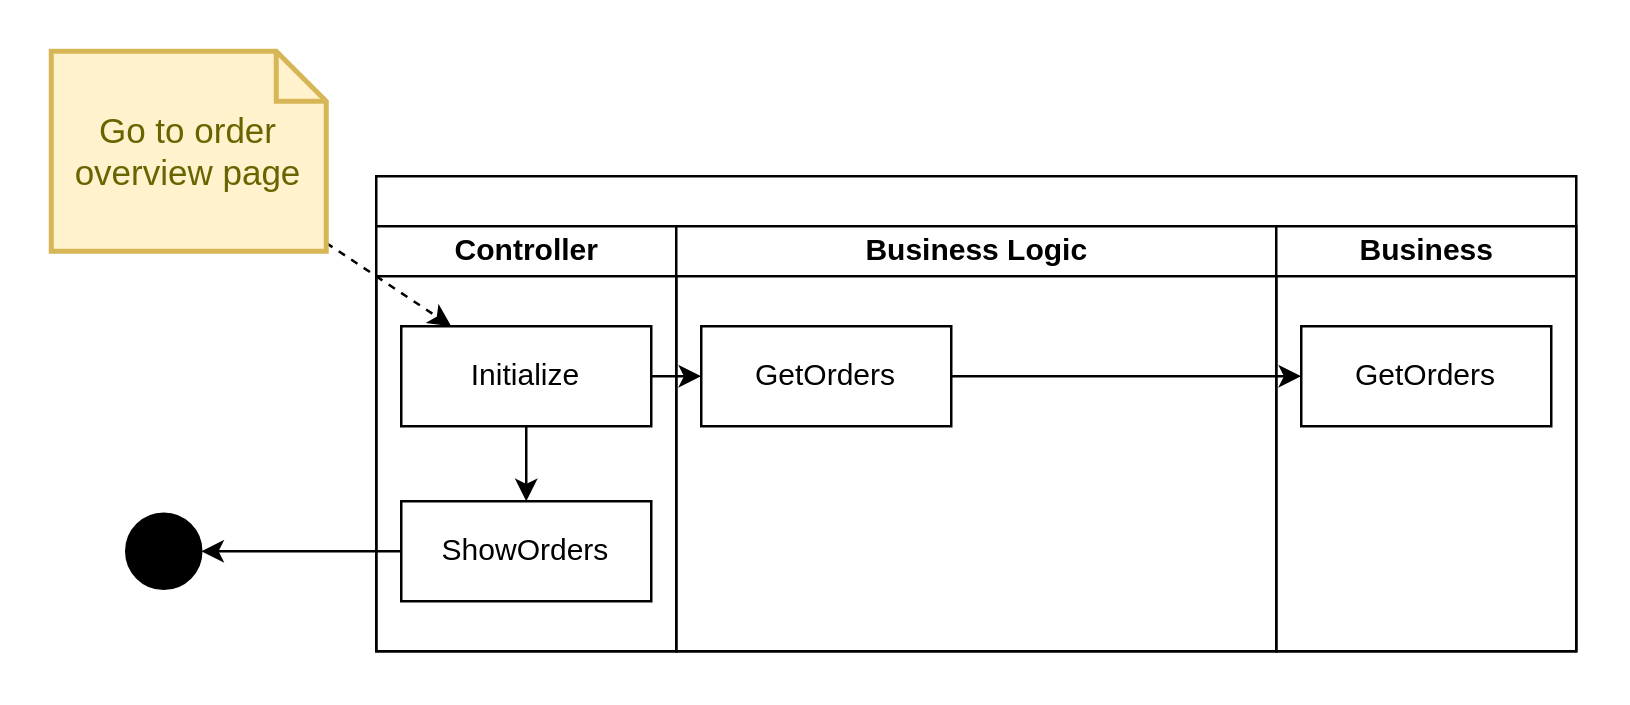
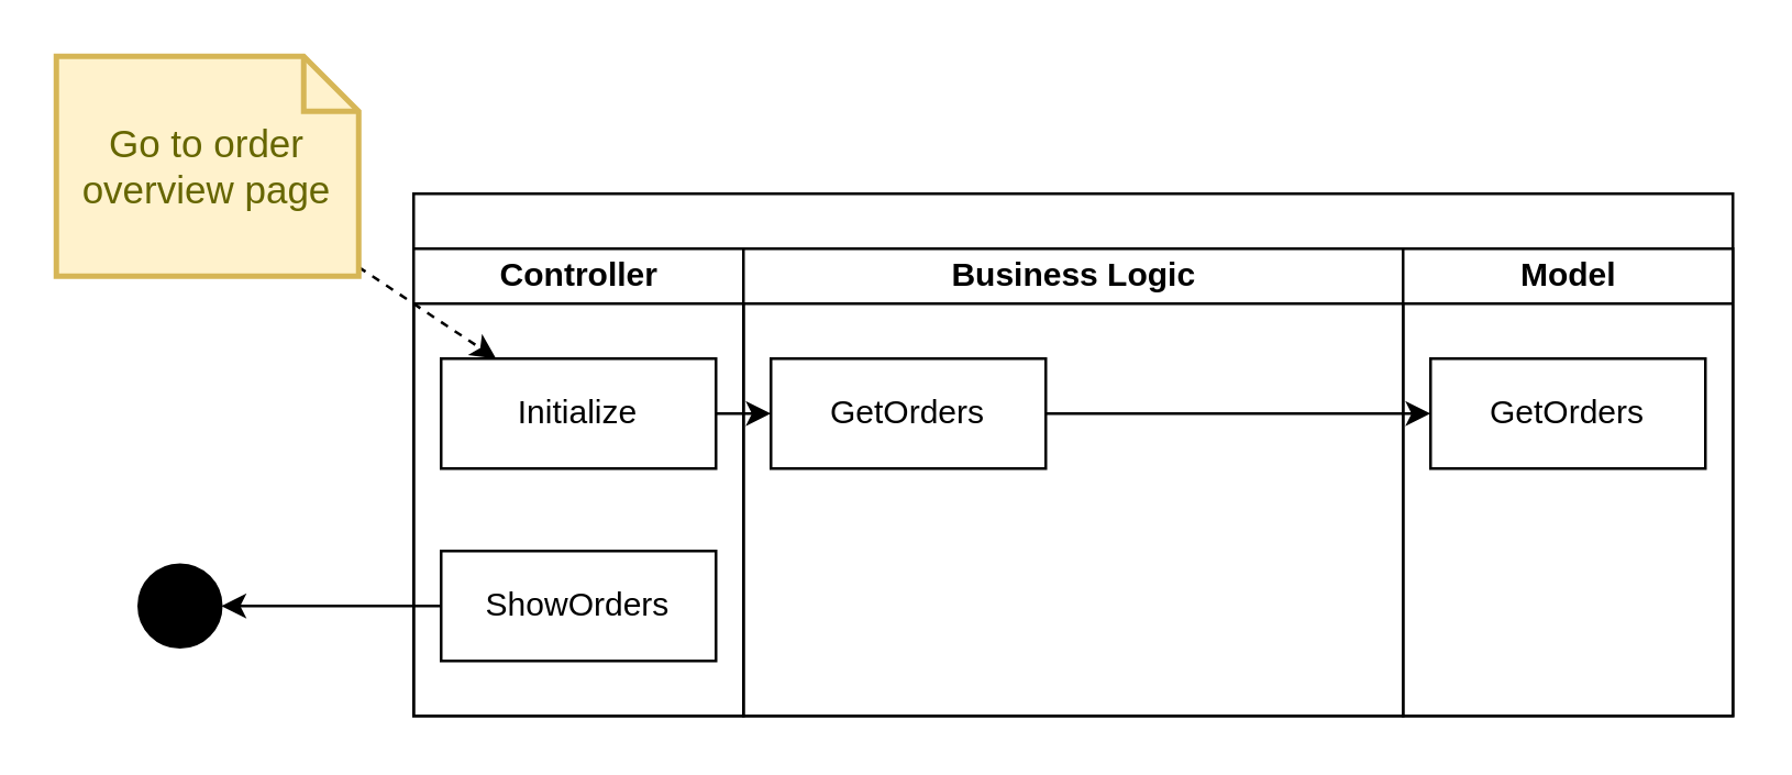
- <mxCell id="11" value="Business" style="swimlane;startSize=20;html=1;" parent="2" vertex="1"><mxGeometry x="360" y="20" width="120" height="170" as="geometry" /></mxCell>
+ <mxCell id="11" value="Model" style="swimlane;startSize=20;html=1;" parent="2" vertex="1"><mxGeometry x="360" y="20" width="120" height="170" as="geometry" /></mxCell>
- <mxCell id="5" value="" style="edgeStyle=orthogonalEdgeStyle;html=1;fontSize=15;" parent="3" source="4" target="6" edge="1"><mxGeometry relative="1" as="geometry"><mxPoint x="60.0" y="160" as="sourcePoint" /></mxGeometry></mxCell>
